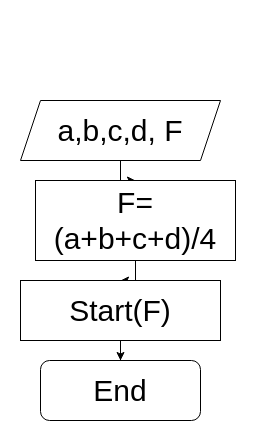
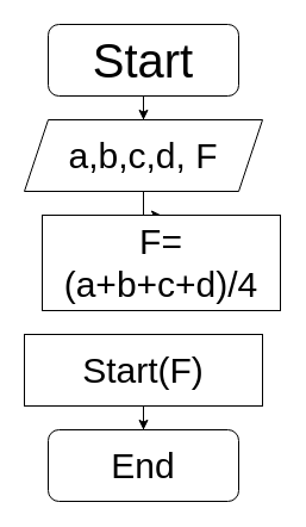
+ <mxCell id="3" value="Start" style="rounded=1;whiteSpace=wrap;html=1;fontSize=40;" vertex="1" parent="1"><mxGeometry x="40" width="160" height="60" as="geometry" y="20" /></mxCell>
+ <mxCell id="2" value="" style="edgeStyle=orthogonalEdgeStyle;rounded=0;orthogonalLoop=1;jettySize=auto;html=1;fontSize=30;" edge="1" parent="1" source="3" target="6"><mxGeometry relative="1" as="geometry" /></mxCell>
- <mxCell id="7" value="" style="edgeStyle=orthogonalEdgeStyle;rounded=0;orthogonalLoop=1;jettySize=auto;html=1;fontSize=30;" edge="1" parent="1" source="8" target="10"><mxGeometry relative="1" as="geometry" /></mxCell>
